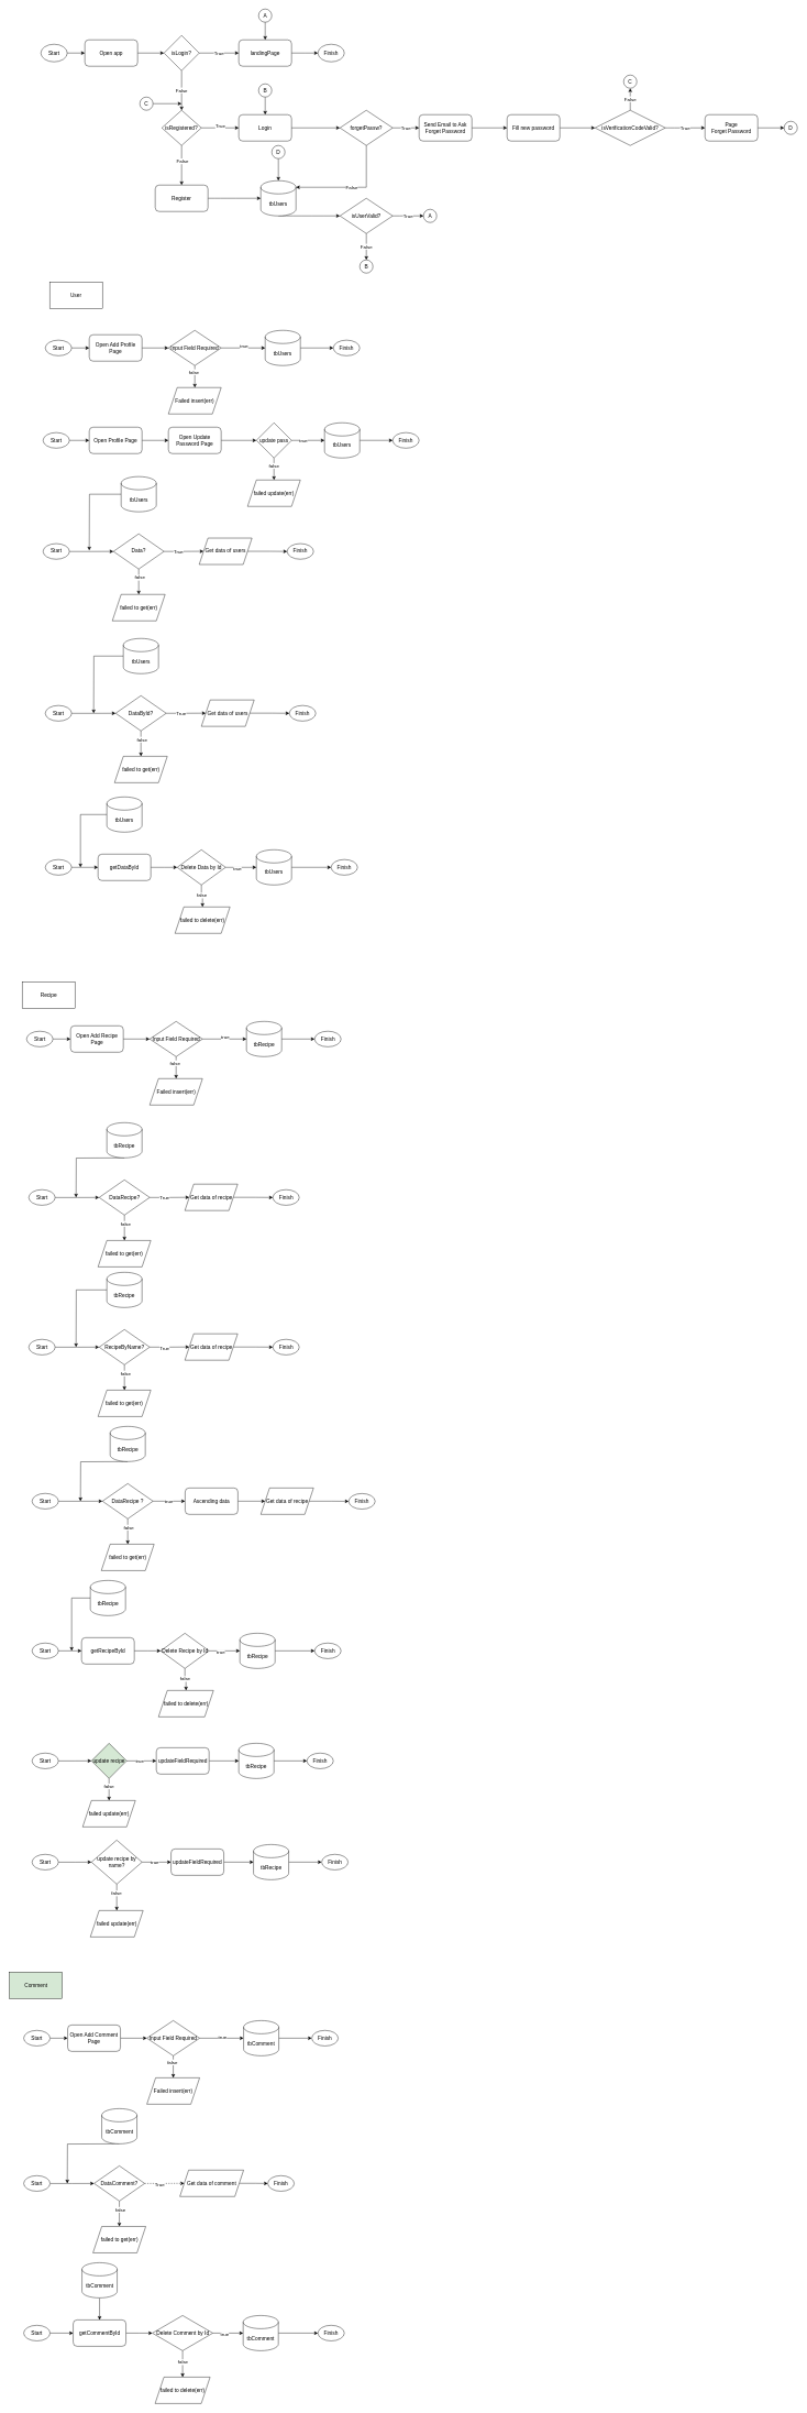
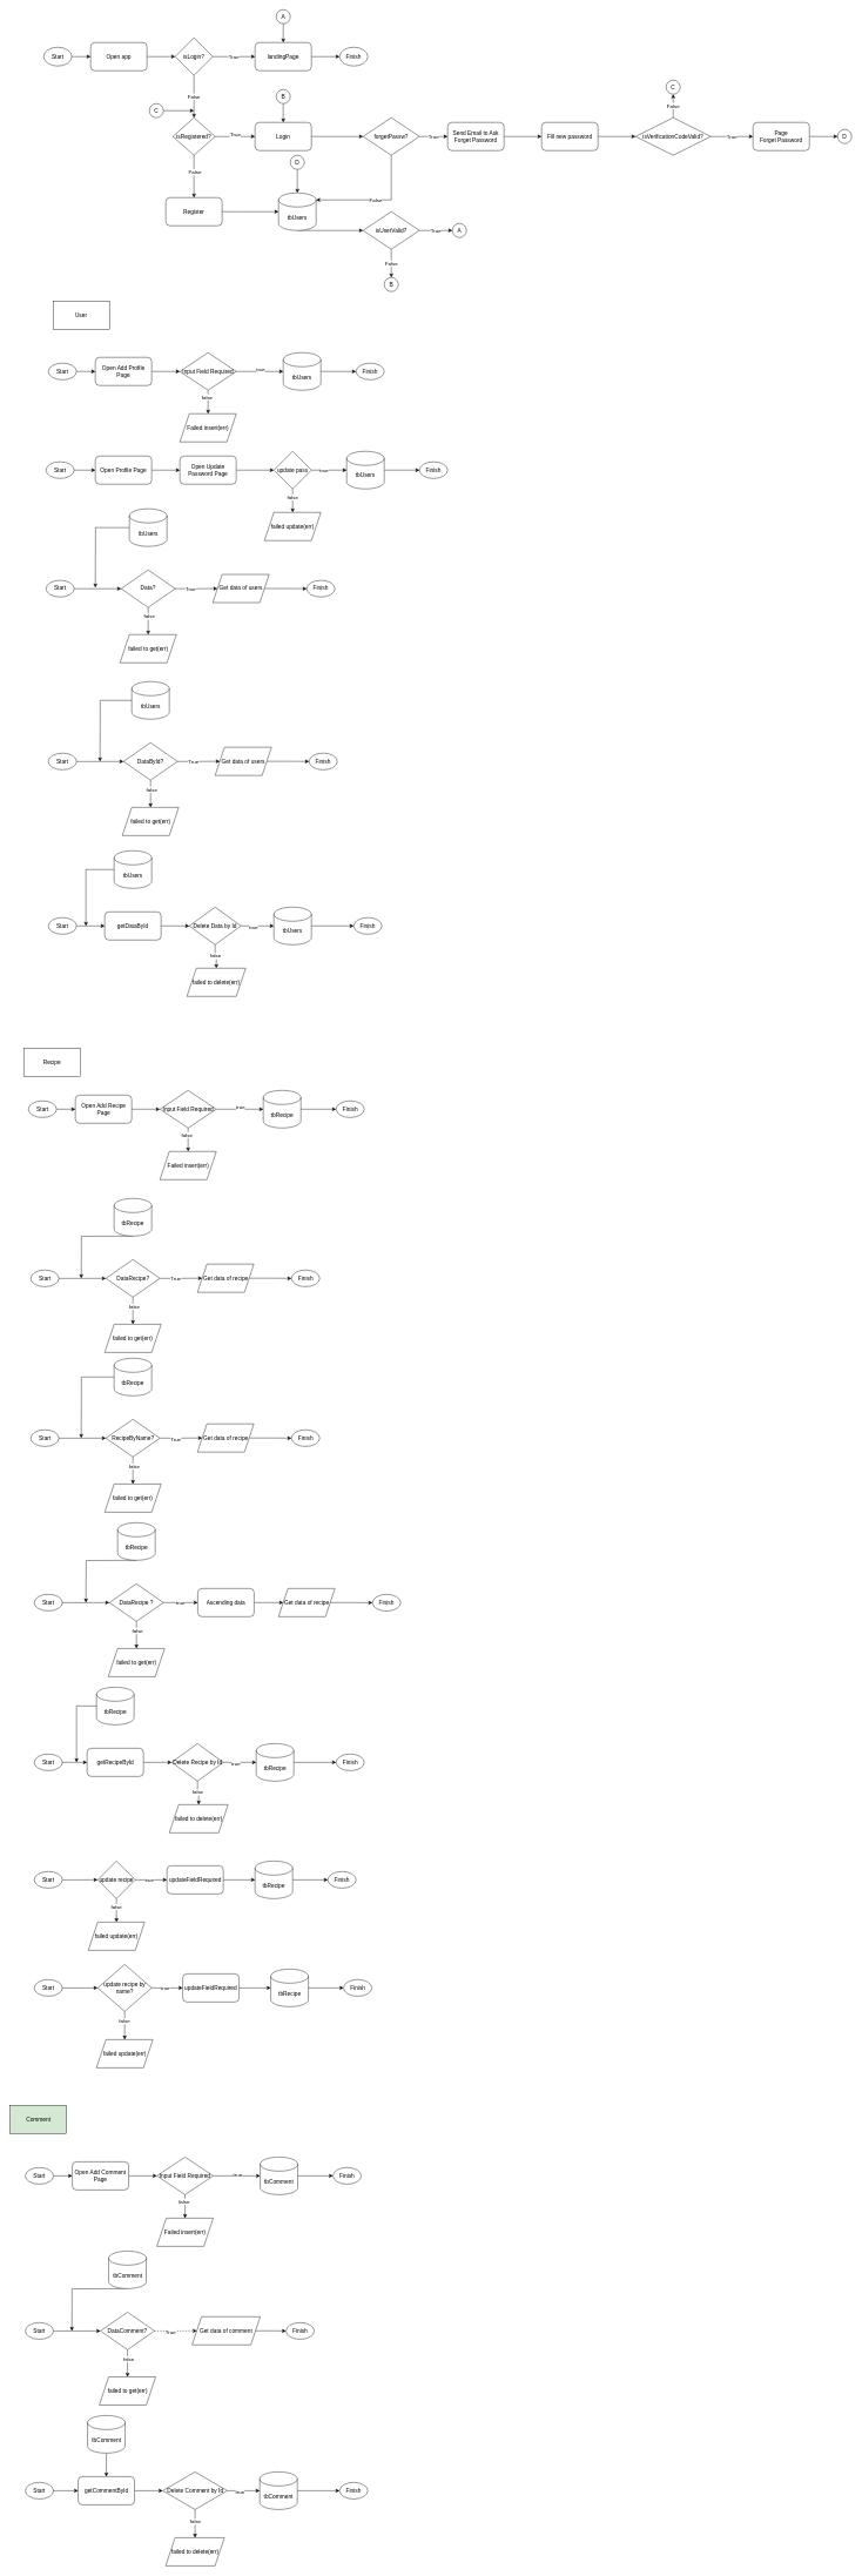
- <mxCell id="198" value="update recipe" style="rhombus;whiteSpace=wrap;html=1;fillColor=#d5e8d4;" parent="1" vertex="1"><mxGeometry x="207" y="3960.01" width="80" height="80" as="geometry" /></mxCell>
+ <mxCell id="198" value="update recipe" style="rhombus;whiteSpace=wrap;html=1;" parent="1" vertex="1"><mxGeometry x="207" y="3960.01" width="80" height="80" as="geometry" /></mxCell>
